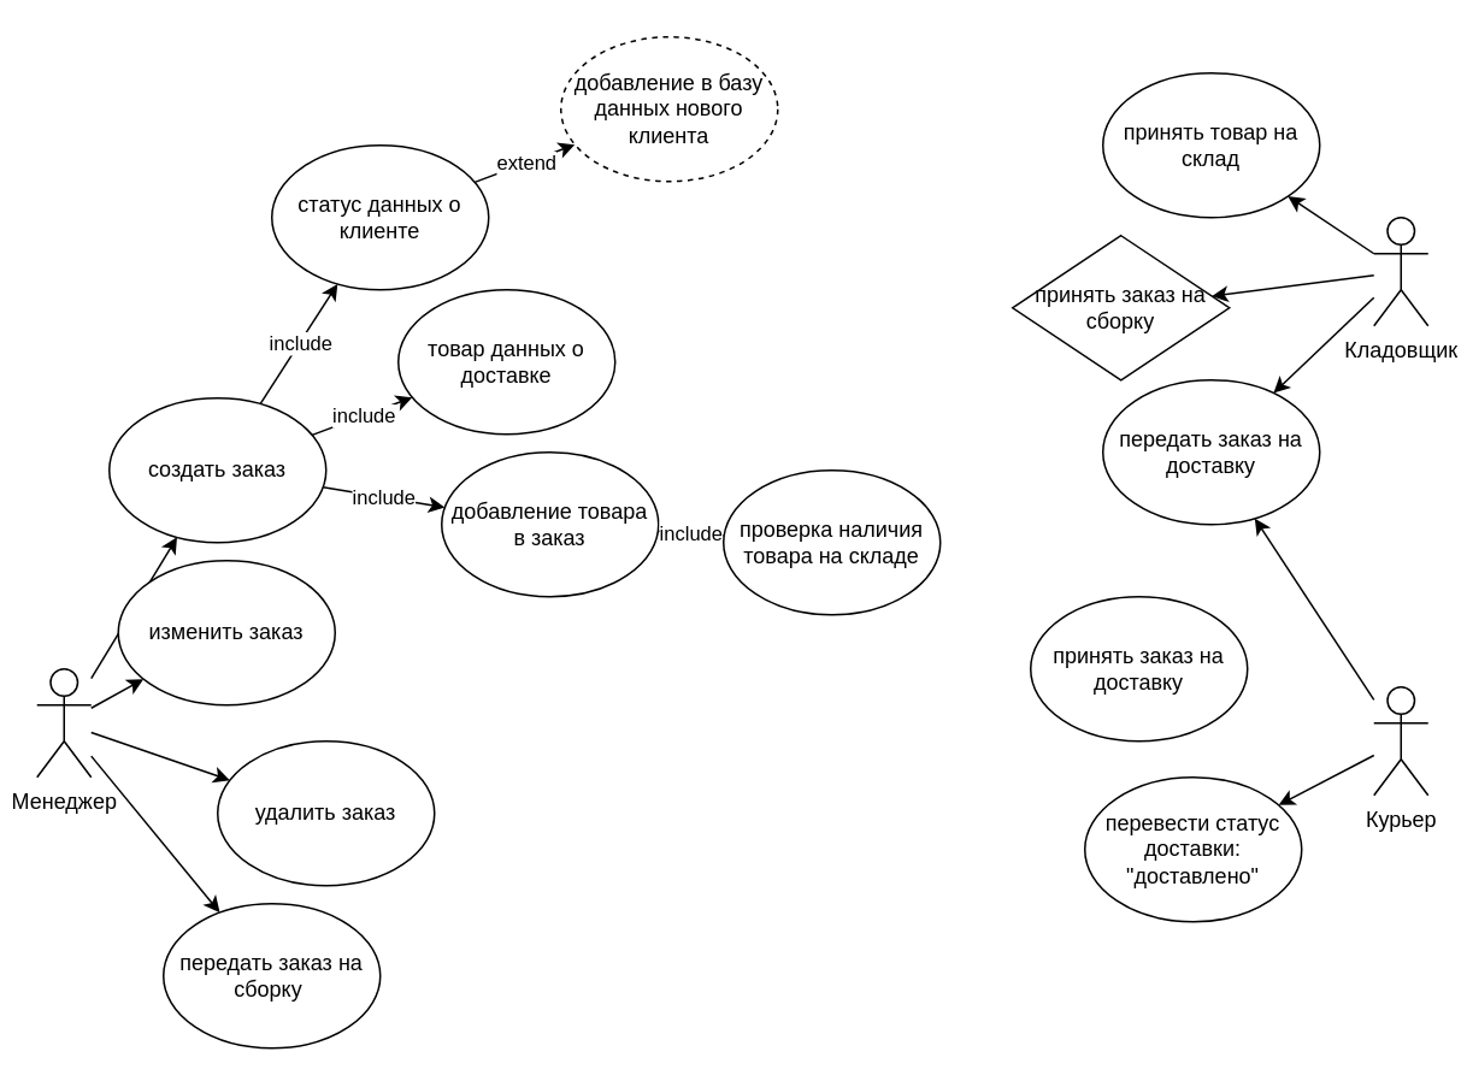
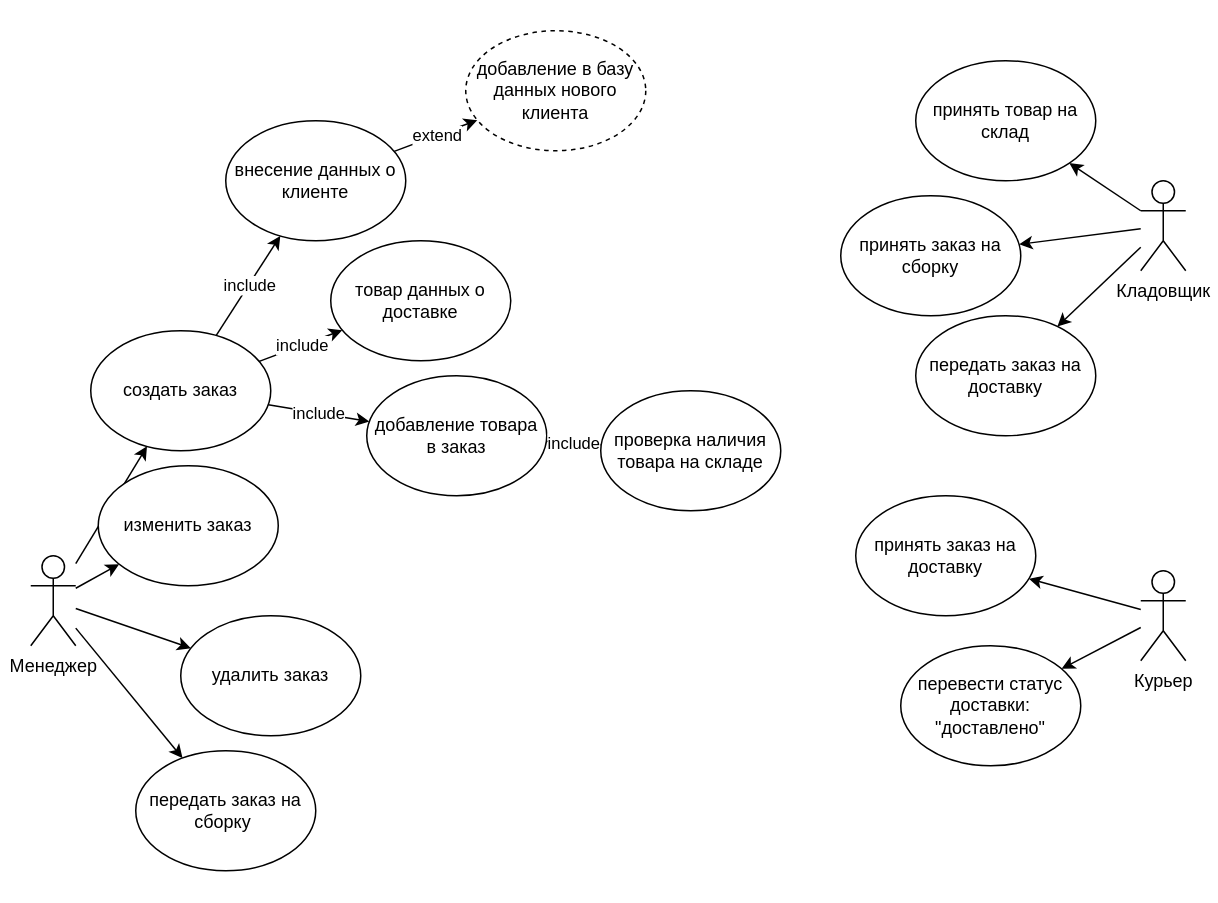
- <mxCell id="6" value="статус данных о клиенте" style="ellipse;whiteSpace=wrap;html=1;" vertex="1" parent="1"><mxGeometry x="150" y="80" width="120" height="80" as="geometry" /></mxCell>
+ <mxCell id="6" value="внесение данных о клиенте" style="ellipse;whiteSpace=wrap;html=1;" vertex="1" parent="1"><mxGeometry x="150" y="80" width="120" height="80" as="geometry" /></mxCell>
- <mxCell id="28" value="принять заказ на сборку" style="rhombus;whiteSpace=wrap;html=1;" vertex="1" parent="1"><mxGeometry x="560" y="130" width="120" height="80" as="geometry" /></mxCell>
+ <mxCell id="28" value="принять заказ на сборку" style="ellipse;whiteSpace=wrap;html=1;" vertex="1" parent="1"><mxGeometry x="560" y="130" width="120" height="80" as="geometry" /></mxCell>
- <mxCell id="35" value="" style="endArrow=classic;html=1;rounded=0;" edge="1" parent="1" source="14" target="30"><mxGeometry width="50" height="50" relative="1" as="geometry"><mxPoint x="520" y="420.968" as="sourcePoint" /><mxPoint x="820" y="390" as="targetPoint" /></mxGeometry></mxCell>
+ <mxCell id="35" value="" style="endArrow=classic;html=1;rounded=0;" edge="1" parent="1" source="14" target="34"><mxGeometry width="50" height="50" relative="1" as="geometry"><mxPoint x="520" y="420.968" as="sourcePoint" /><mxPoint x="820" y="390" as="targetPoint" /></mxGeometry></mxCell>
